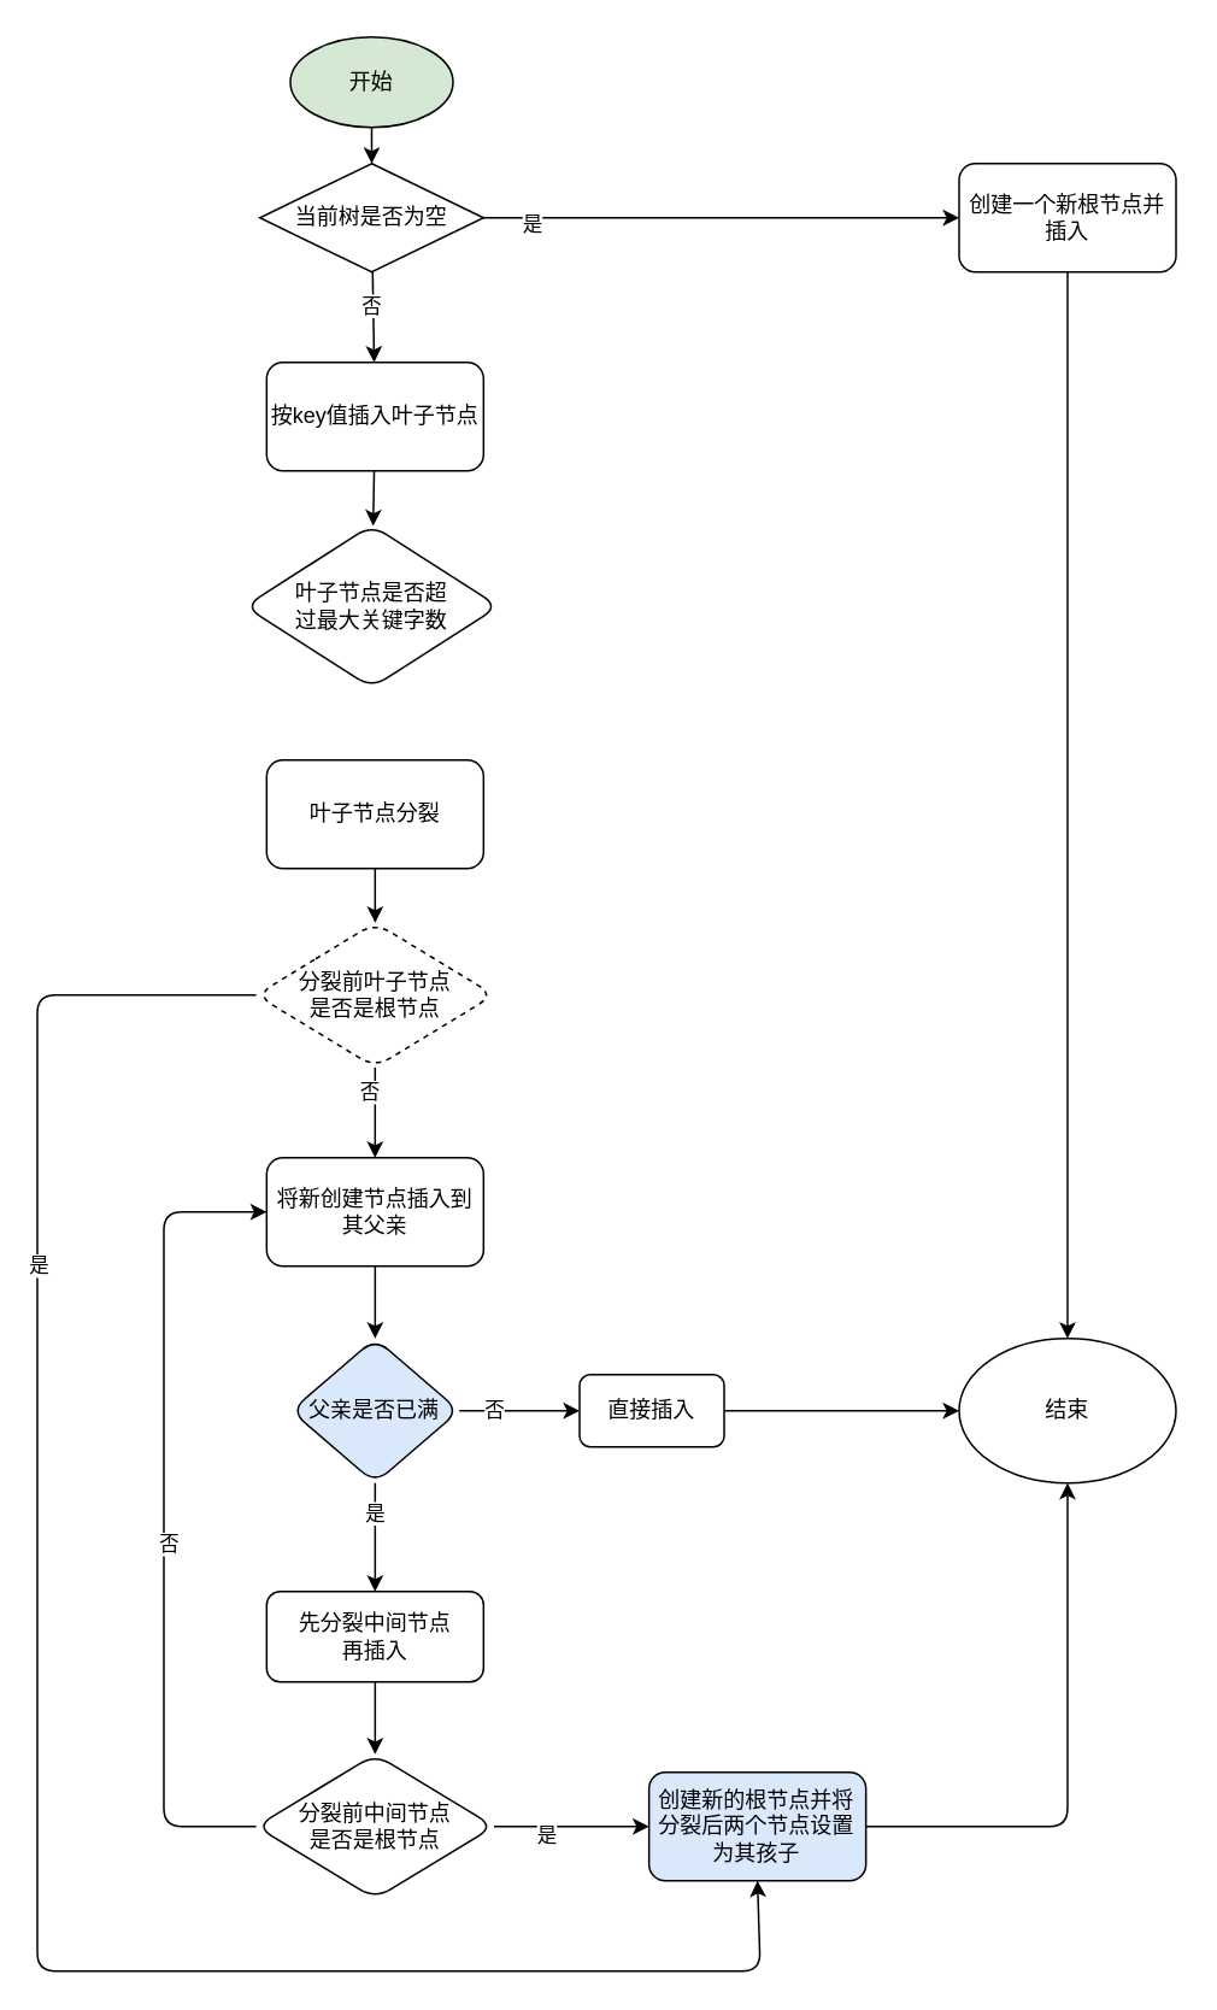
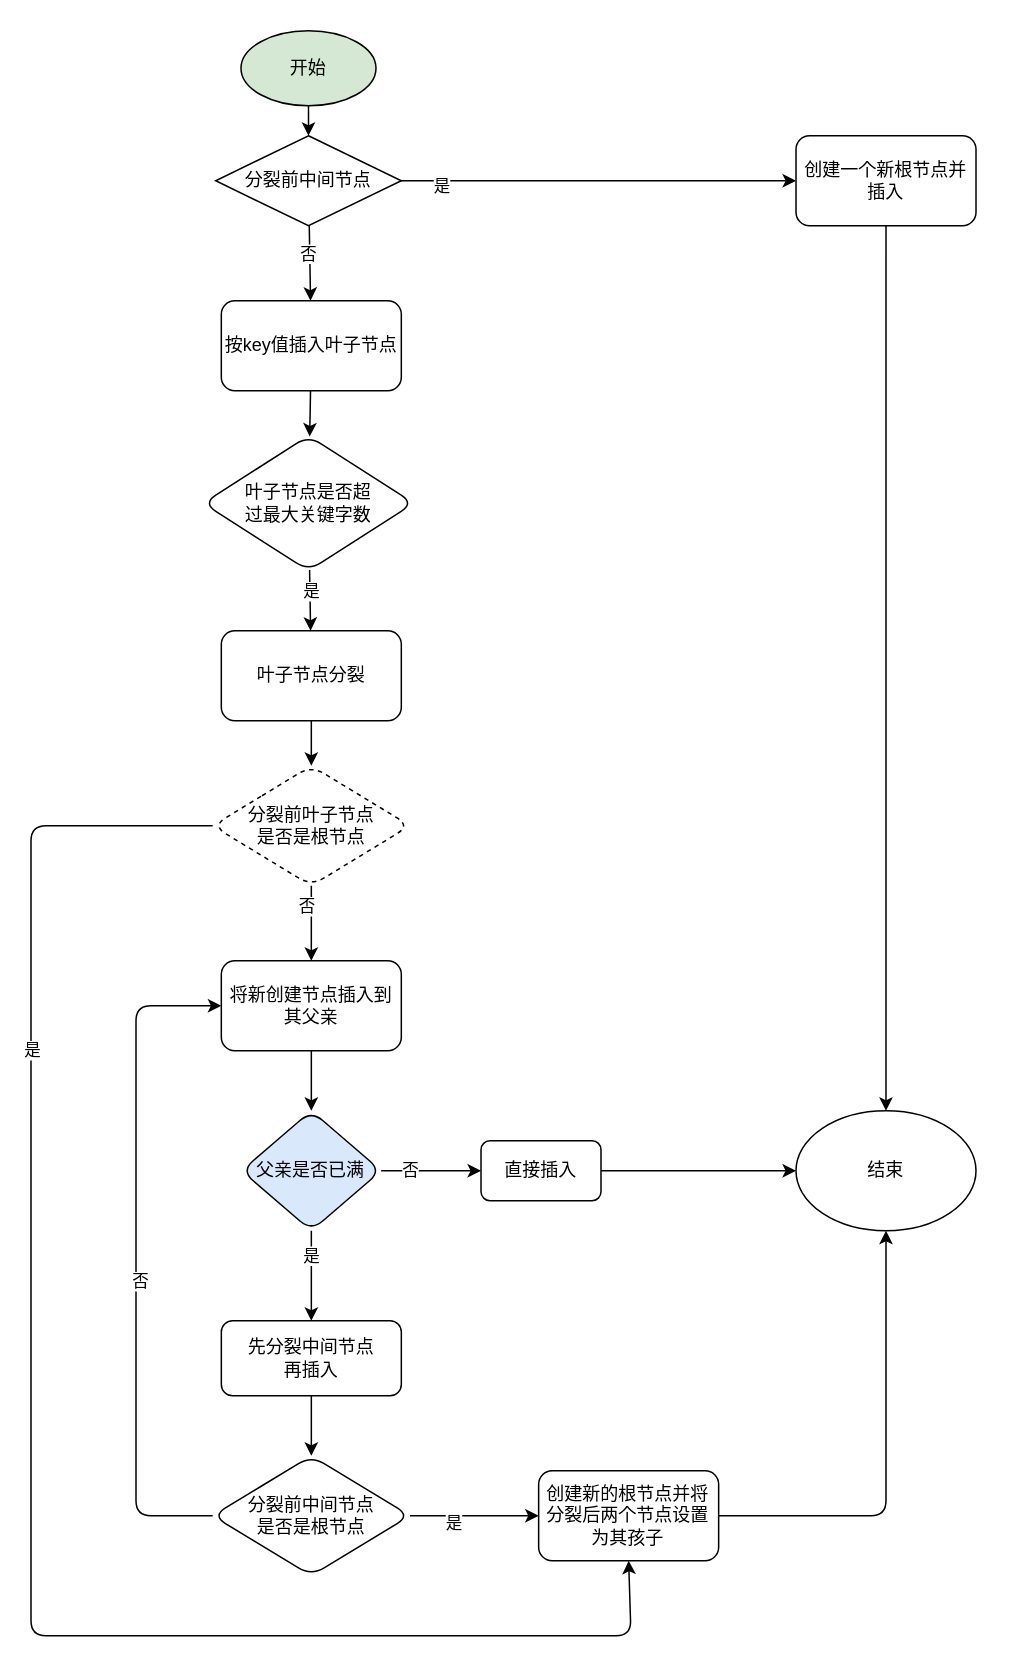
- <mxCell id="8" value="当前树是否为空" style="rhombus;whiteSpace=wrap;html=1;fontColor=#000000;" vertex="1" parent="1"><mxGeometry x="143.13" y="90" width="123.75" height="60" as="geometry" /></mxCell>
+ <mxCell id="8" value="分裂前中间节点" style="rhombus;whiteSpace=wrap;html=1;fontColor=#000000;" vertex="1" parent="1"><mxGeometry x="143.13" y="90" width="123.75" height="60" as="geometry" /></mxCell>
+ <mxCell id="13" value="" style="edgeStyle=none;html=1;fontColor=#000000;" edge="1" parent="1" source="15" target="17"><mxGeometry relative="1" as="geometry" /></mxCell>
+ <mxCell id="14" value="是" style="edgeLabel;html=1;align=center;verticalAlign=middle;resizable=0;points=[];fontColor=#000000;" vertex="1" connectable="0" parent="13"><mxGeometry x="-0.326" y="1" relative="1" as="geometry"><mxPoint as="offset" /></mxGeometry></mxCell>
- <mxCell id="41" value="创建新的根节点并将分裂后两个节点设置为其孩子" style="whiteSpace=wrap;html=1;fontColor=#000000;rounded=1;fillColor=#dae8fc;" vertex="1" parent="1"><mxGeometry x="358.435" y="980" width="120" height="60" as="geometry" /></mxCell>
+ <mxCell id="41" value="创建新的根节点并将分裂后两个节点设置为其孩子" style="whiteSpace=wrap;html=1;fontColor=#000000;rounded=1;" vertex="1" parent="1"><mxGeometry x="358.435" y="980" width="120" height="60" as="geometry" /></mxCell>
